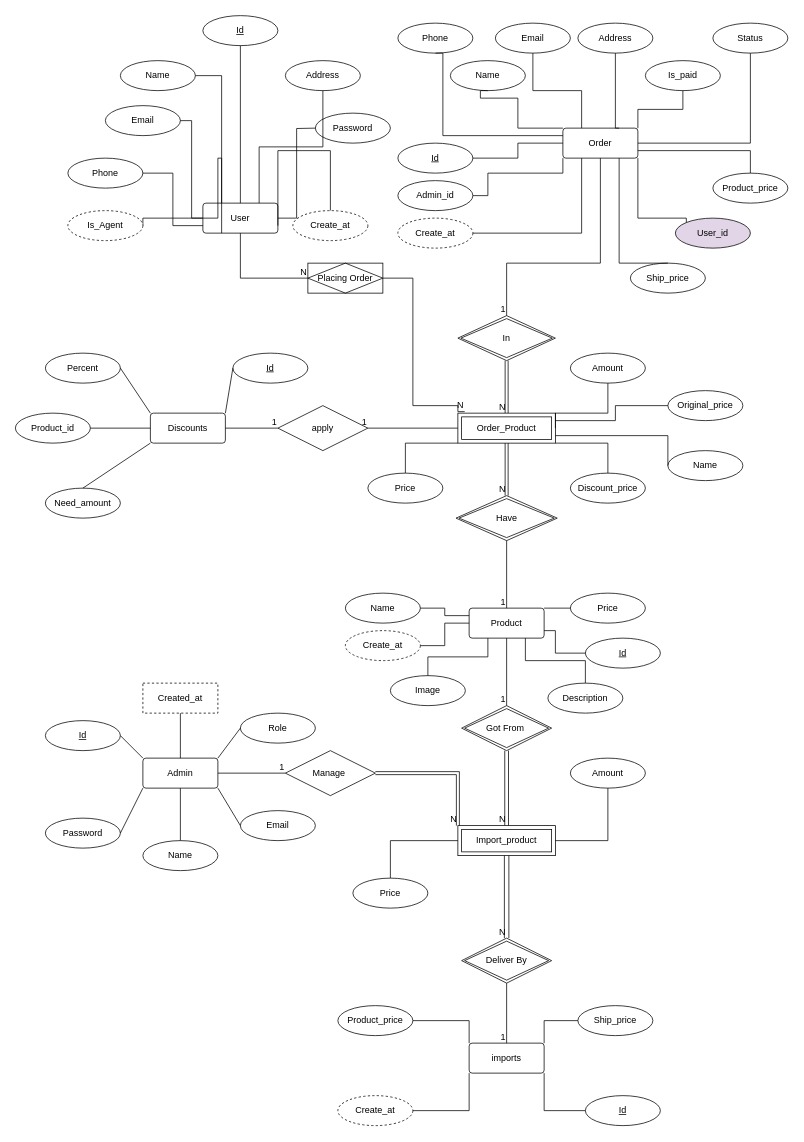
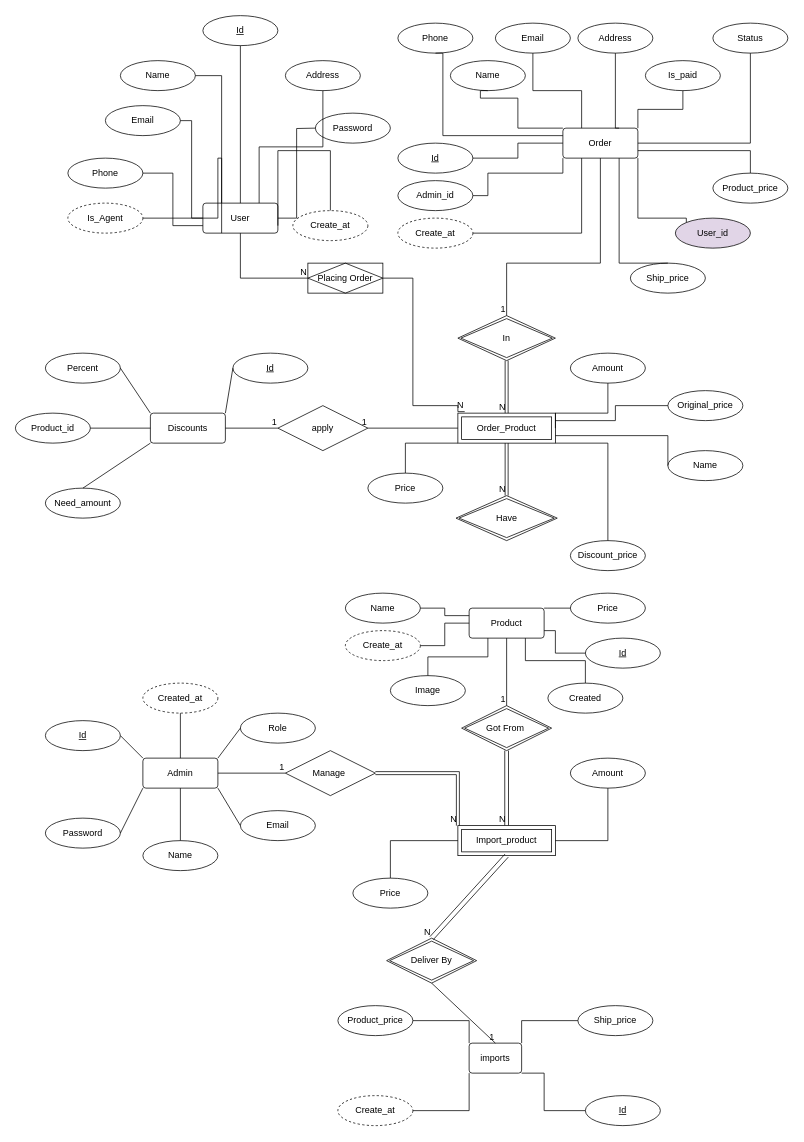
- <mxCell id="17" value="Is_Agent" style="ellipse;whiteSpace=wrap;html=1;align=center;dashed=1;" vertex="1" parent="1"><mxGeometry x="90" y="280" width="100" height="40" as="geometry" /></mxCell>
+ <mxCell id="17" value="Is_Agent" style="ellipse;whiteSpace=wrap;html=1;align=center;dashed=1;" vertex="1" parent="1"><mxGeometry x="90" y="270" width="100" height="40" as="geometry" /></mxCell>
- <mxCell id="134" value="Discount_price" style="ellipse;whiteSpace=wrap;html=1;align=center;" vertex="1" parent="1"><mxGeometry x="760" y="630" width="100" height="40" as="geometry" /></mxCell>
+ <mxCell id="134" value="Discount_price" style="ellipse;whiteSpace=wrap;html=1;align=center;" vertex="1" parent="1"><mxGeometry x="760" y="720" width="100" height="40" as="geometry" /></mxCell>
- <mxCell id="35" value="" style="endArrow=none;html=1;rounded=0;exitX=0.5;exitY=1;exitDx=0;exitDy=0;entryX=0.5;entryY=0;entryDx=0;entryDy=0;align=center;horizontal=1;" edge="1" parent="1" source="26" target="32"><mxGeometry relative="1" as="geometry"><mxPoint x="530" y="640" as="sourcePoint" /><mxPoint x="690" y="640" as="targetPoint" /></mxGeometry></mxCell>
- <mxCell id="36" value="1" style="resizable=0;html=1;whiteSpace=wrap;align=right;verticalAlign=bottom;" connectable="0" vertex="1" parent="35"><mxGeometry x="1" relative="1" as="geometry" /></mxCell>
- <mxCell id="110" value="Created_at" style="whiteSpace=wrap;html=1;align=center;dashed=1;rounded=0;" vertex="1" parent="1"><mxGeometry x="190" y="910" width="100" height="40" as="geometry" /></mxCell>
+ <mxCell id="110" value="Created_at" style="ellipse;whiteSpace=wrap;html=1;align=center;dashed=1;" vertex="1" parent="1"><mxGeometry x="190" y="910" width="100" height="40" as="geometry" /></mxCell>
- <mxCell id="69" value="Description" style="ellipse;whiteSpace=wrap;html=1;align=center;" vertex="1" parent="1"><mxGeometry x="730" y="910" width="100" height="40" as="geometry" /></mxCell>
+ <mxCell id="69" value="Created" style="ellipse;whiteSpace=wrap;html=1;align=center;" vertex="1" parent="1"><mxGeometry x="730" y="910" width="100" height="40" as="geometry" /></mxCell>
- <mxCell id="87" value="Deliver By" style="shape=rhombus;double=1;perimeter=rhombusPerimeter;whiteSpace=wrap;html=1;align=center;" vertex="1" parent="1"><mxGeometry x="615" y="1250" width="120" height="60" as="geometry" /></mxCell>
+ <mxCell id="87" value="Deliver By" style="shape=rhombus;double=1;perimeter=rhombusPerimeter;whiteSpace=wrap;html=1;align=center;" vertex="1" parent="1"><mxGeometry x="515" y="1250" width="120" height="60" as="geometry" /></mxCell>
- <mxCell id="90" value="imports" style="rounded=1;arcSize=10;whiteSpace=wrap;html=1;align=center;" vertex="1" parent="1"><mxGeometry x="625" y="1390" width="100" height="40" as="geometry" /></mxCell>
+ <mxCell id="90" value="imports" style="rounded=1;arcSize=10;whiteSpace=wrap;html=1;align=center;" vertex="1" parent="1"><mxGeometry x="625" y="1390" width="70" height="40" as="geometry" /></mxCell>
